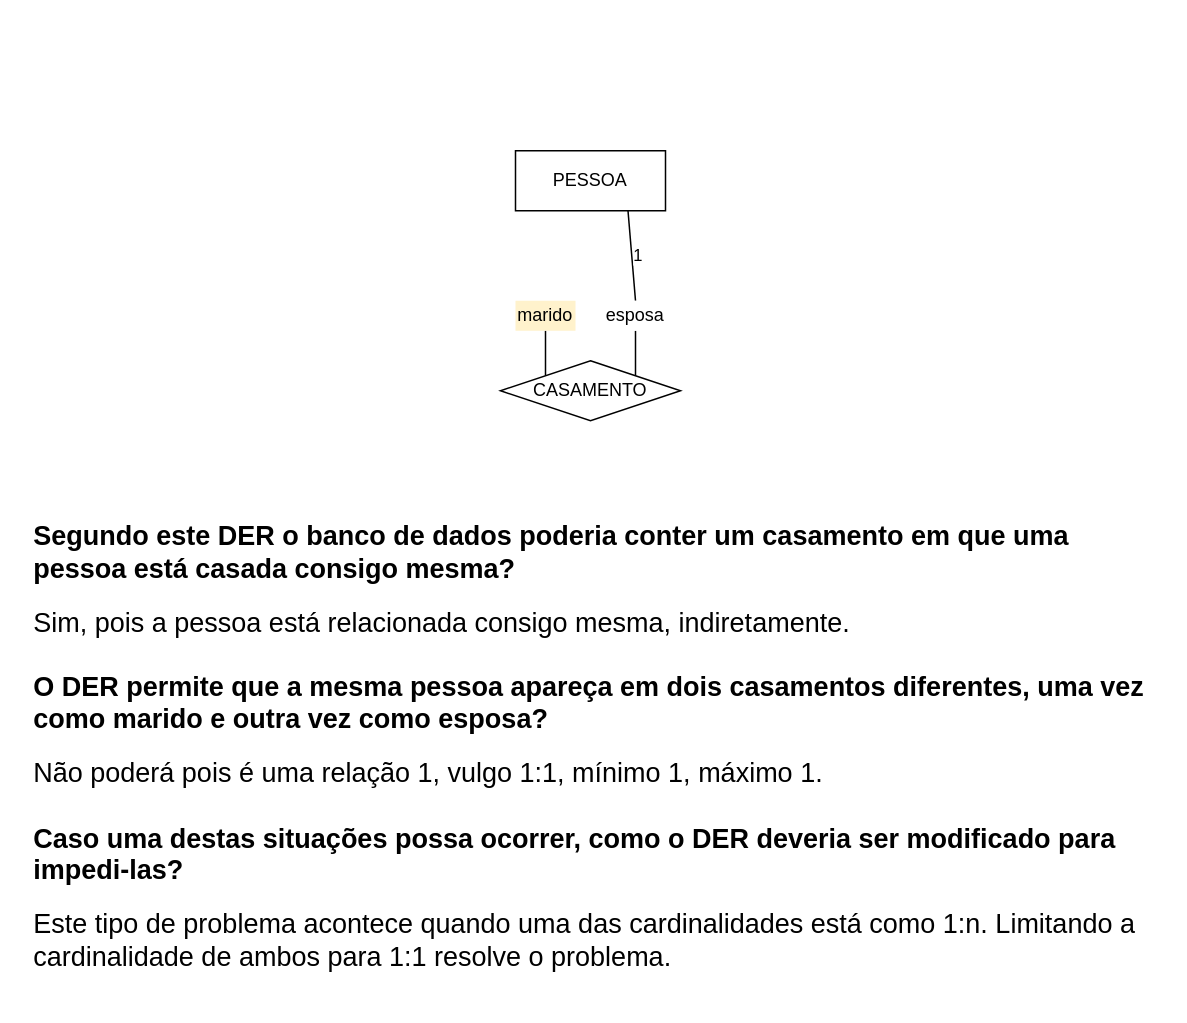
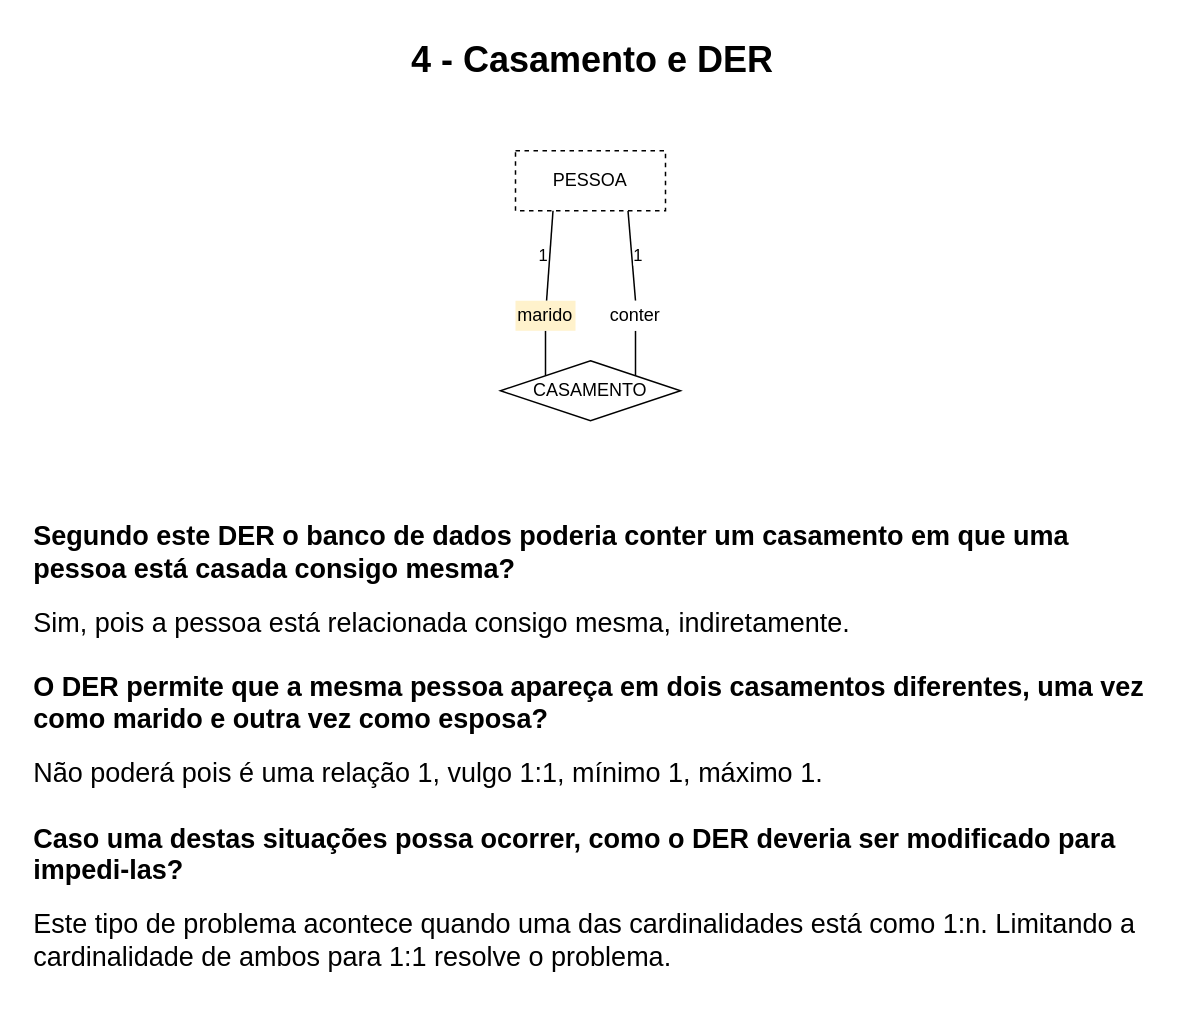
+ <mxCell id="10" value="&lt;h1&gt;4 - Casamento e DER&lt;/h1&gt;" style="text;html=1;strokeColor=none;fillColor=none;spacing=5;spacingTop=-20;whiteSpace=wrap;overflow=hidden;rounded=0;align=center;" parent="1" vertex="1"><mxGeometry x="20" y="20" width="749" height="40" as="geometry" /></mxCell>
- <mxCell id="4" value="PESSOA" style="whiteSpace=wrap;html=1;align=center;" parent="1" vertex="1"><mxGeometry x="343" y="100" width="100" height="40" as="geometry" /></mxCell>
+ <mxCell id="4" value="PESSOA" style="whiteSpace=wrap;html=1;align=center;dashed=1;" parent="1" vertex="1"><mxGeometry x="343" y="100" width="100" height="40" as="geometry" /></mxCell>
+ <mxCell id="7" value="1" style="rounded=0;orthogonalLoop=1;jettySize=auto;html=1;entryX=0.25;entryY=1;entryDx=0;entryDy=0;endArrow=none;endFill=0;labelPosition=left;verticalLabelPosition=middle;align=right;verticalAlign=middle;" parent="1" source="8" target="4" edge="1"><mxGeometry relative="1" as="geometry" /></mxCell>
- <mxCell id="9" value="esposa" style="whiteSpace=wrap;html=1;align=center;strokeColor=none;" parent="1" vertex="1"><mxGeometry x="403" y="200" width="40" height="20" as="geometry" /></mxCell>
+ <mxCell id="9" value="conter" style="whiteSpace=wrap;html=1;align=center;strokeColor=none;" parent="1" vertex="1"><mxGeometry x="403" y="200" width="40" height="20" as="geometry" /></mxCell>
